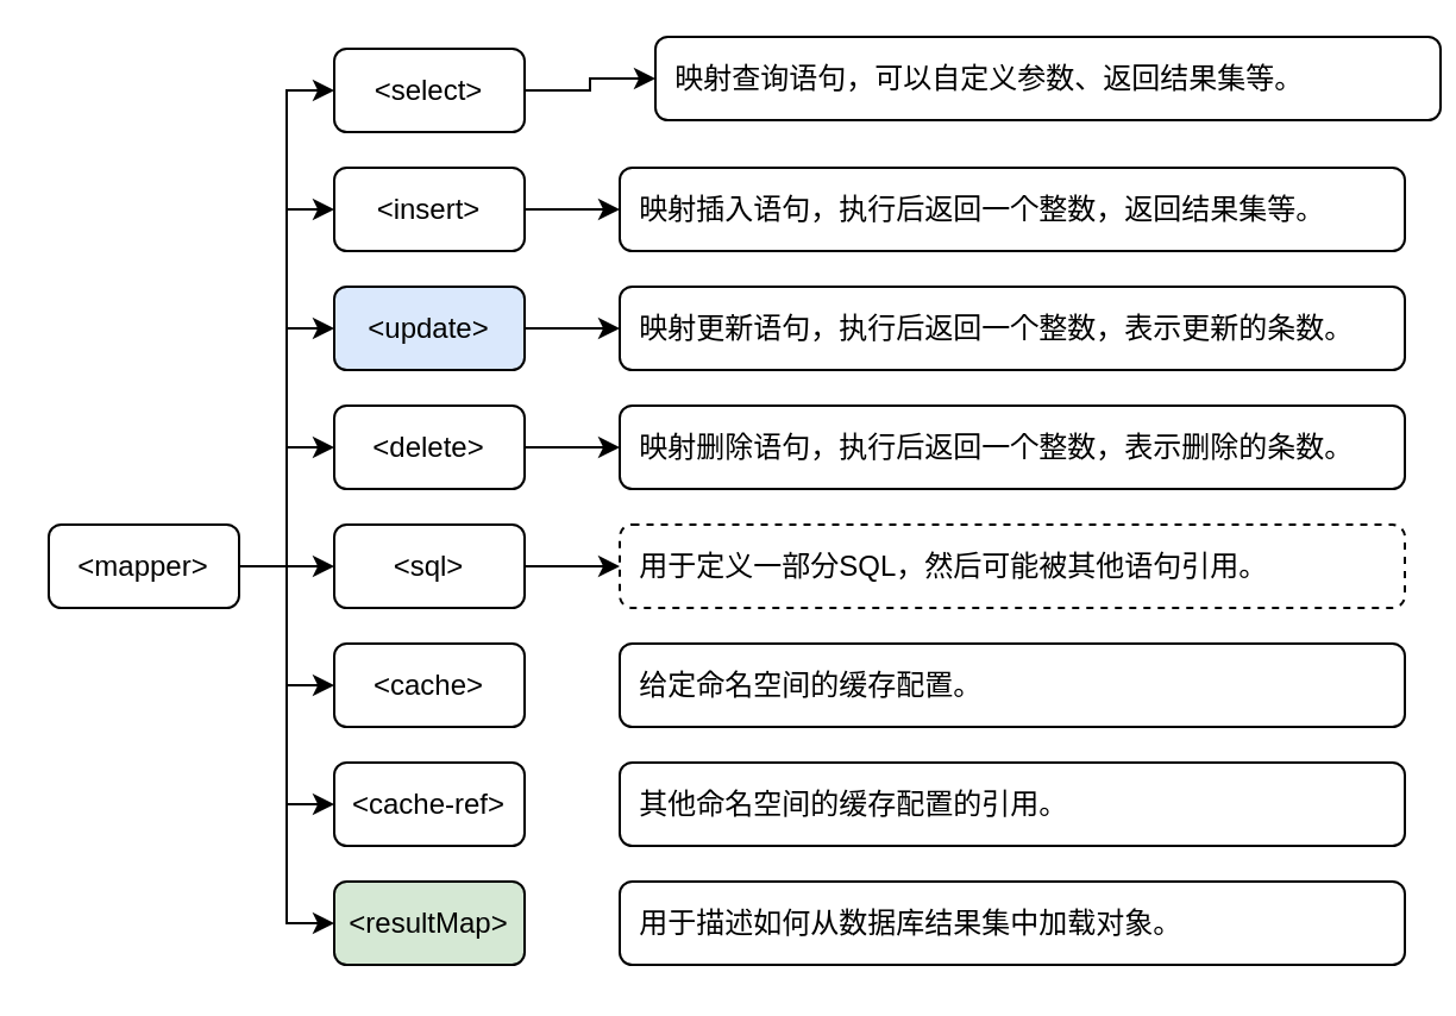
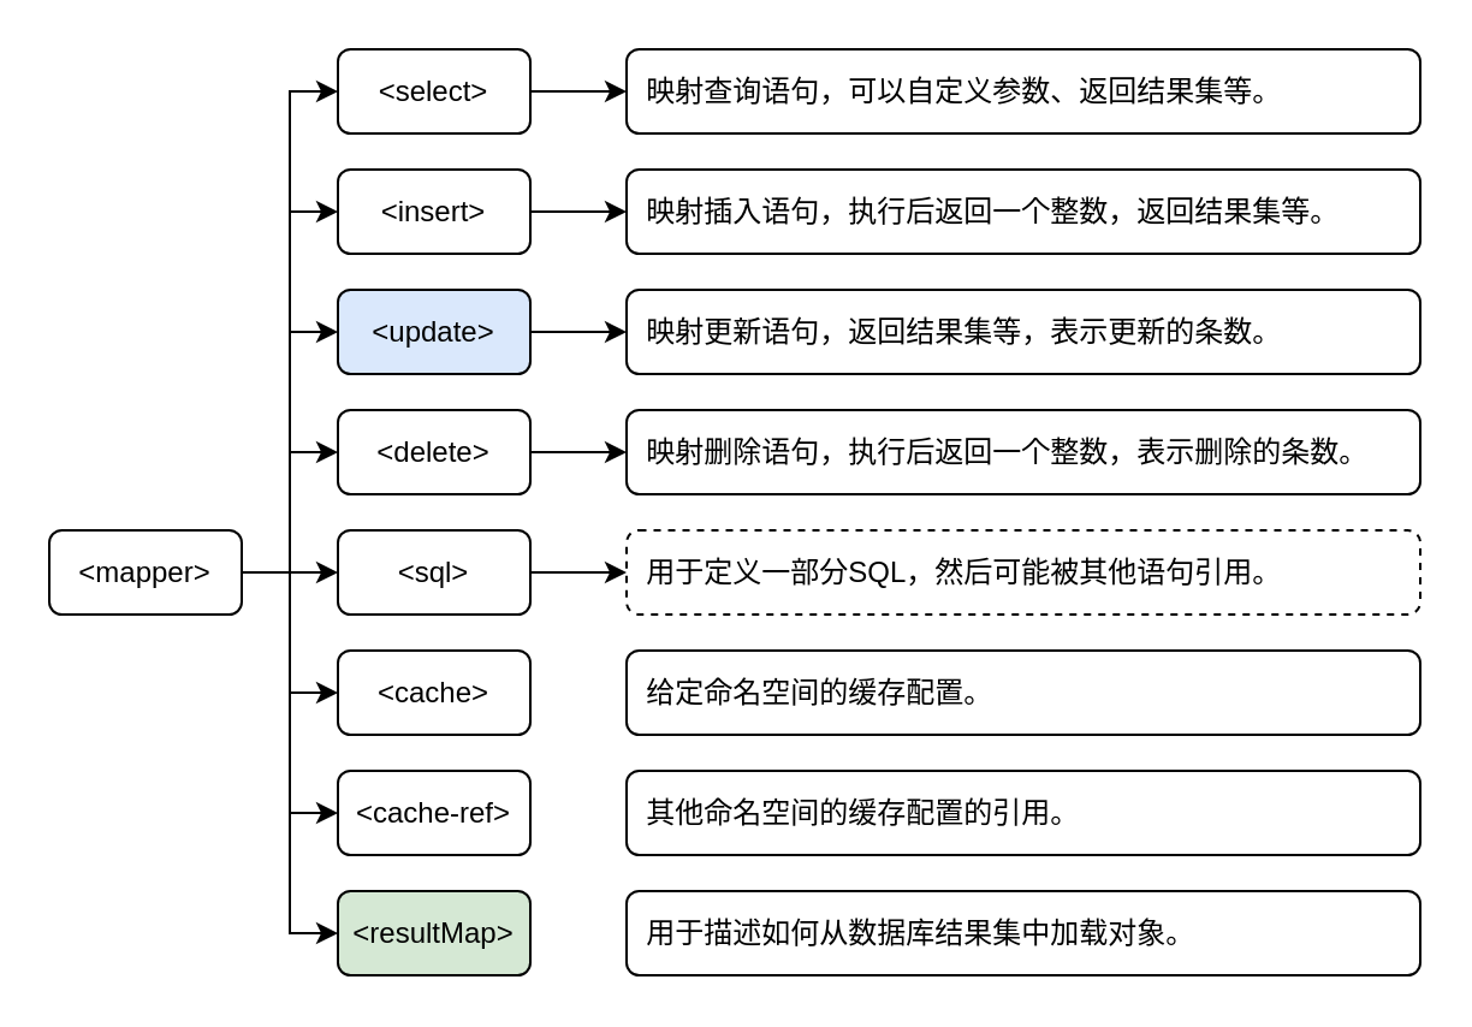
- <mxCell id="24" value="&amp;nbsp; 映射查询语句，可以自定义参数、返回结果集等。" style="rounded=1;whiteSpace=wrap;html=1;align=left;" vertex="1" parent="1"><mxGeometry x="275" y="15" width="330" height="35" as="geometry" /></mxCell>
+ <mxCell id="24" value="&amp;nbsp; 映射查询语句，可以自定义参数、返回结果集等。" style="rounded=1;whiteSpace=wrap;html=1;align=left;" vertex="1" parent="1"><mxGeometry x="260" y="20" width="330" height="35" as="geometry" /></mxCell>
- <mxCell id="26" value="&amp;nbsp; 映射更新语句，执行后返回一个整数，表示更新的条数。" style="rounded=1;whiteSpace=wrap;html=1;align=left;" vertex="1" parent="1"><mxGeometry x="260" y="120" width="330" height="35" as="geometry" /></mxCell>
+ <mxCell id="26" value="&amp;nbsp; 映射更新语句，返回结果集等，表示更新的条数。" style="rounded=1;whiteSpace=wrap;html=1;align=left;" vertex="1" parent="1"><mxGeometry x="260" y="120" width="330" height="35" as="geometry" /></mxCell>
